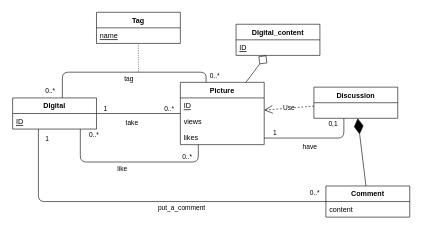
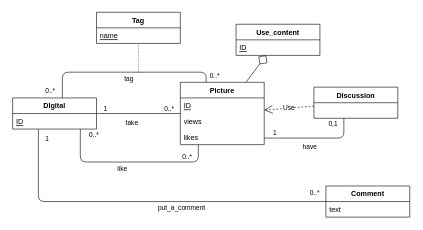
- <mxCell id="30" value="DIgital_content" style="swimlane;fontStyle=1;childLayout=stackLayout;horizontal=1;startSize=26;fillColor=none;horizontalStack=0;resizeParent=1;resizeParentMax=0;resizeLast=0;collapsible=1;marginBottom=0;" vertex="1" parent="1"><mxGeometry x="393" y="40" width="140" height="52" as="geometry" /></mxCell>
+ <mxCell id="30" value="Use_content" style="swimlane;fontStyle=1;childLayout=stackLayout;horizontal=1;startSize=26;fillColor=none;horizontalStack=0;resizeParent=1;resizeParentMax=0;resizeLast=0;collapsible=1;marginBottom=0;" vertex="1" parent="1"><mxGeometry x="393" y="40" width="140" height="52" as="geometry" /></mxCell>
- <mxCell id="14" value="" style="endArrow=diamondThin;endFill=1;endSize=24;html=1;" edge="1" parent="1" source="19" target="38"><mxGeometry width="160" relative="1" as="geometry"><mxPoint x="213" y="420" as="sourcePoint" /><mxPoint x="373" y="420" as="targetPoint" /></mxGeometry></mxCell>
- <mxCell id="20" value="content" style="text;strokeColor=none;fillColor=none;align=left;verticalAlign=top;spacingLeft=4;spacingRight=4;overflow=hidden;rotatable=0;points=[[0,0.5],[1,0.5]];portConstraint=eastwest;" vertex="1" parent="19"><mxGeometry y="26" width="140" height="26" as="geometry" /></mxCell>
+ <mxCell id="20" value="text" style="text;strokeColor=none;fillColor=none;align=left;verticalAlign=top;spacingLeft=4;spacingRight=4;overflow=hidden;rotatable=0;points=[[0,0.5],[1,0.5]];portConstraint=eastwest;" vertex="1" parent="19"><mxGeometry y="26" width="140" height="26" as="geometry" /></mxCell>
